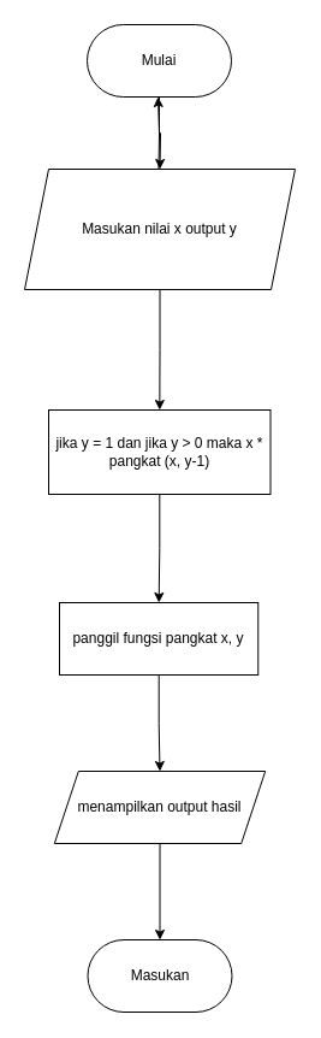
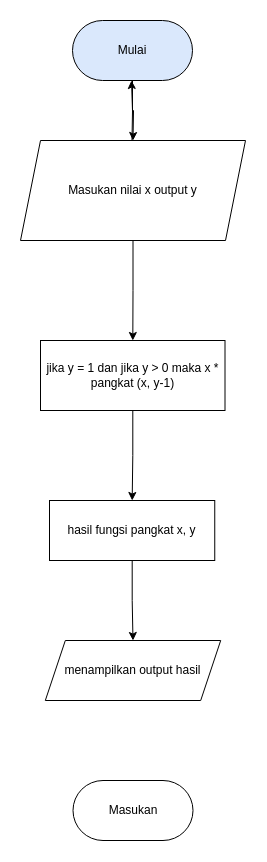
- <mxCell id="3" value="Mulai" style="rounded=1;whiteSpace=wrap;html=1;arcSize=50;" vertex="1" parent="1"><mxGeometry x="72" y="20" width="120" height="60" as="geometry" /></mxCell>
+ <mxCell id="3" value="Mulai" style="rounded=1;whiteSpace=wrap;html=1;arcSize=50;fillColor=#dae8fc;" vertex="1" parent="1"><mxGeometry x="72" y="20" width="120" height="60" as="geometry" /></mxCell>
- <mxCell id="10" value="panggil fungsi pangkat x, y" style="whiteSpace=wrap;html=1;" vertex="1" parent="1"><mxGeometry x="49" y="500" width="165.25" height="60" as="geometry" /></mxCell>
+ <mxCell id="10" value="hasil fungsi pangkat x, y" style="whiteSpace=wrap;html=1;" vertex="1" parent="1"><mxGeometry x="49" y="500" width="165.25" height="60" as="geometry" /></mxCell>
- <mxCell id="11" value="" style="edgeStyle=orthogonalEdgeStyle;rounded=0;orthogonalLoop=1;jettySize=auto;html=1;" edge="1" parent="1" source="12" target="13"><mxGeometry relative="1" as="geometry" /></mxCell>
